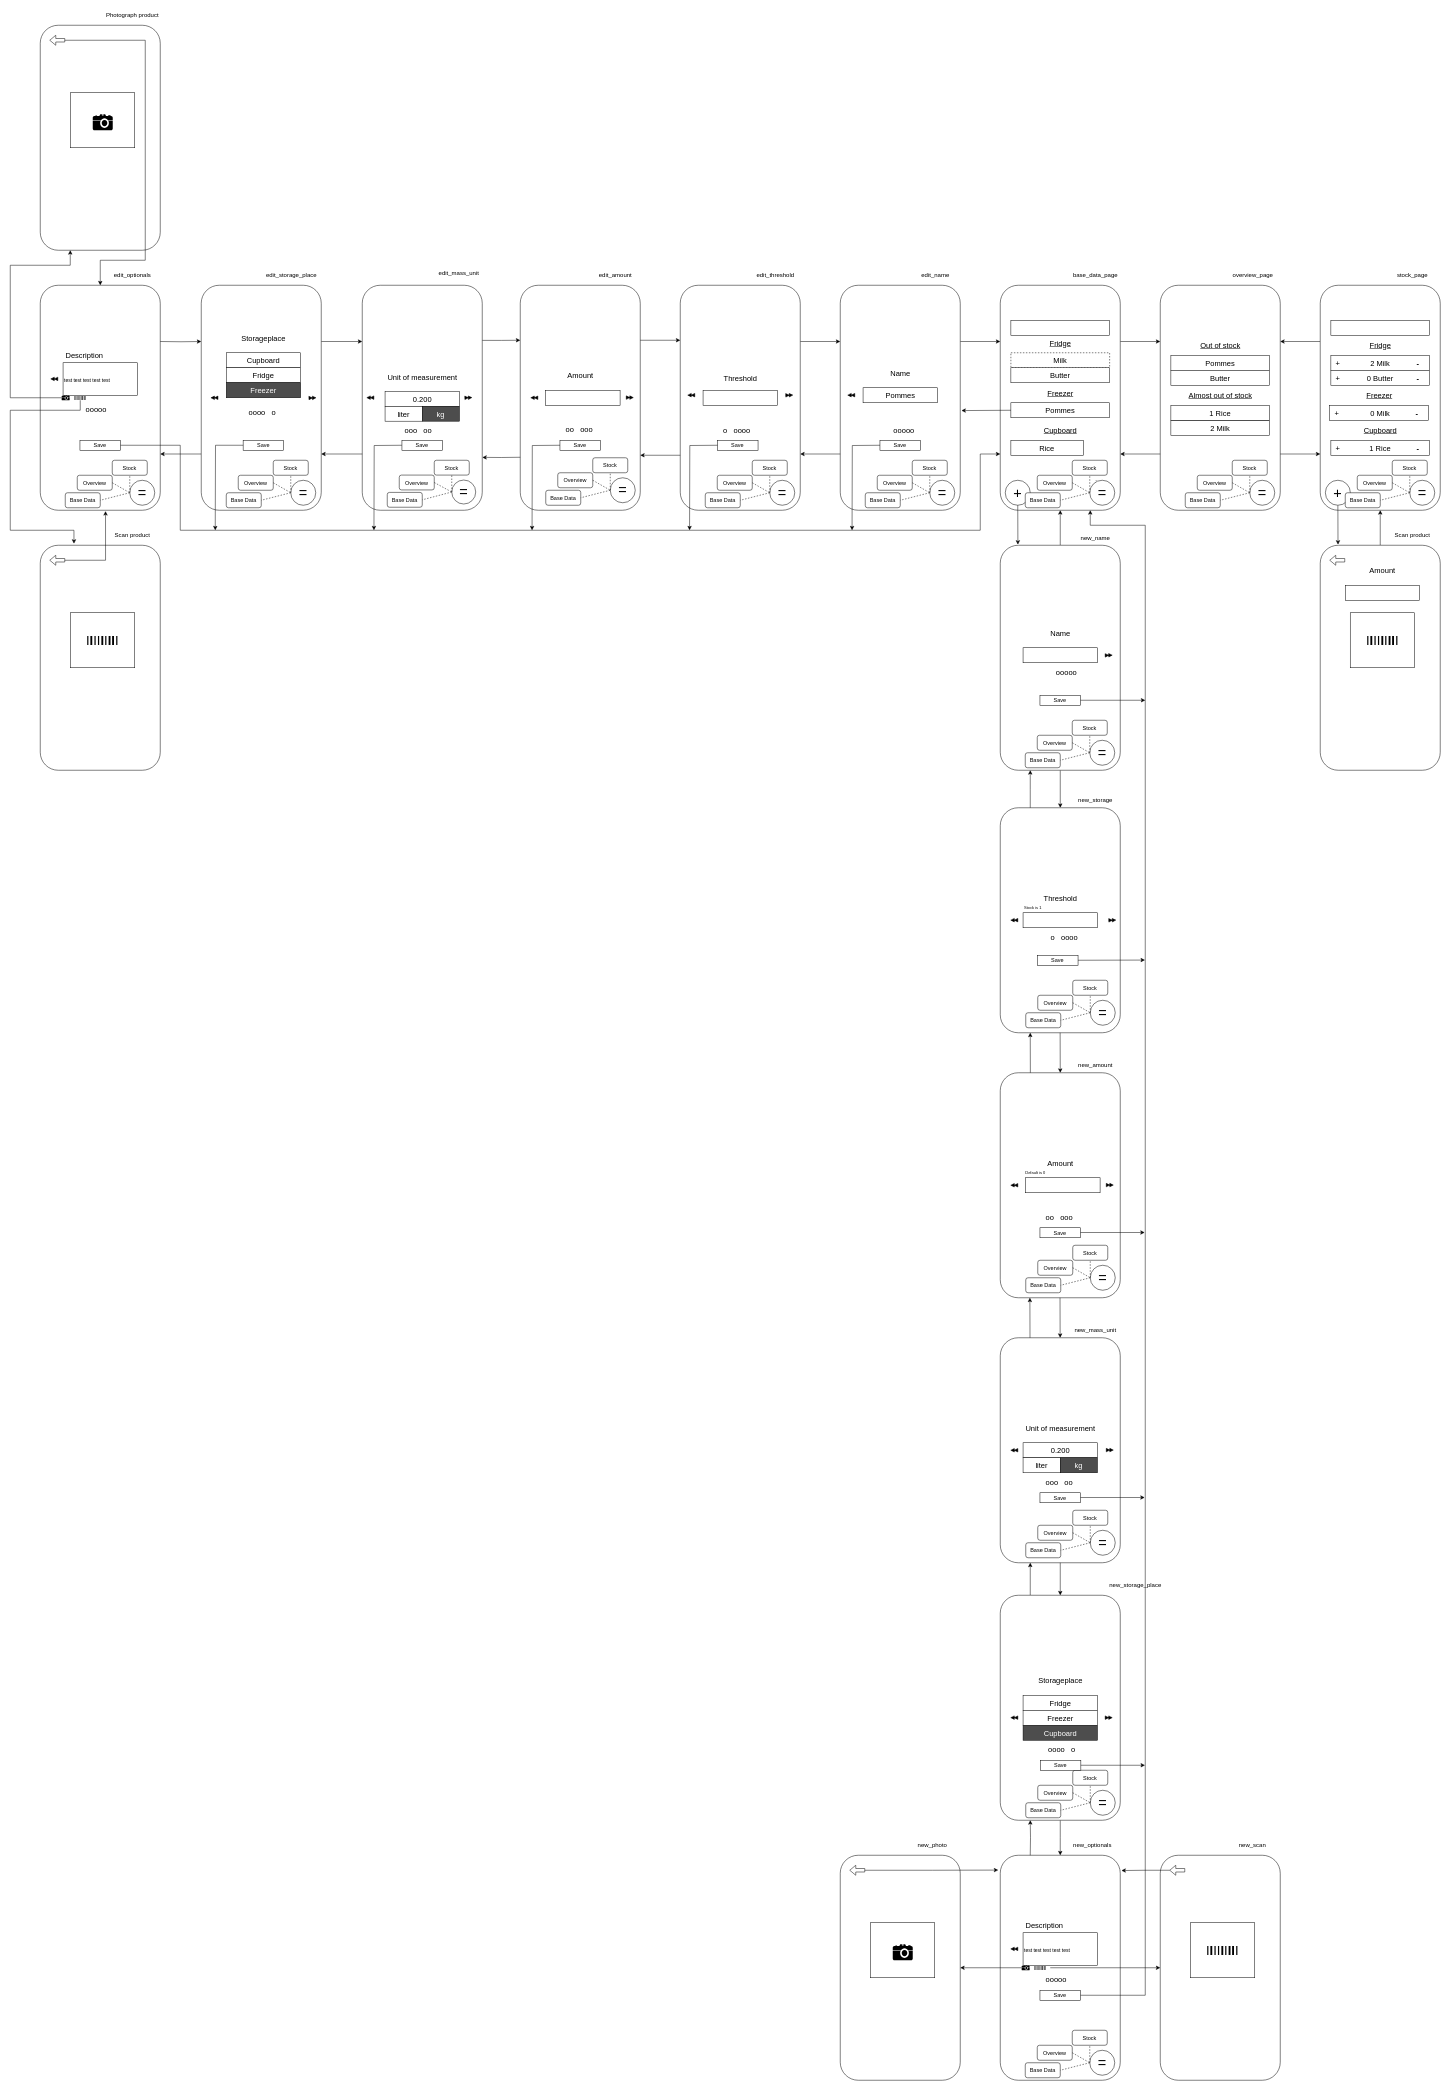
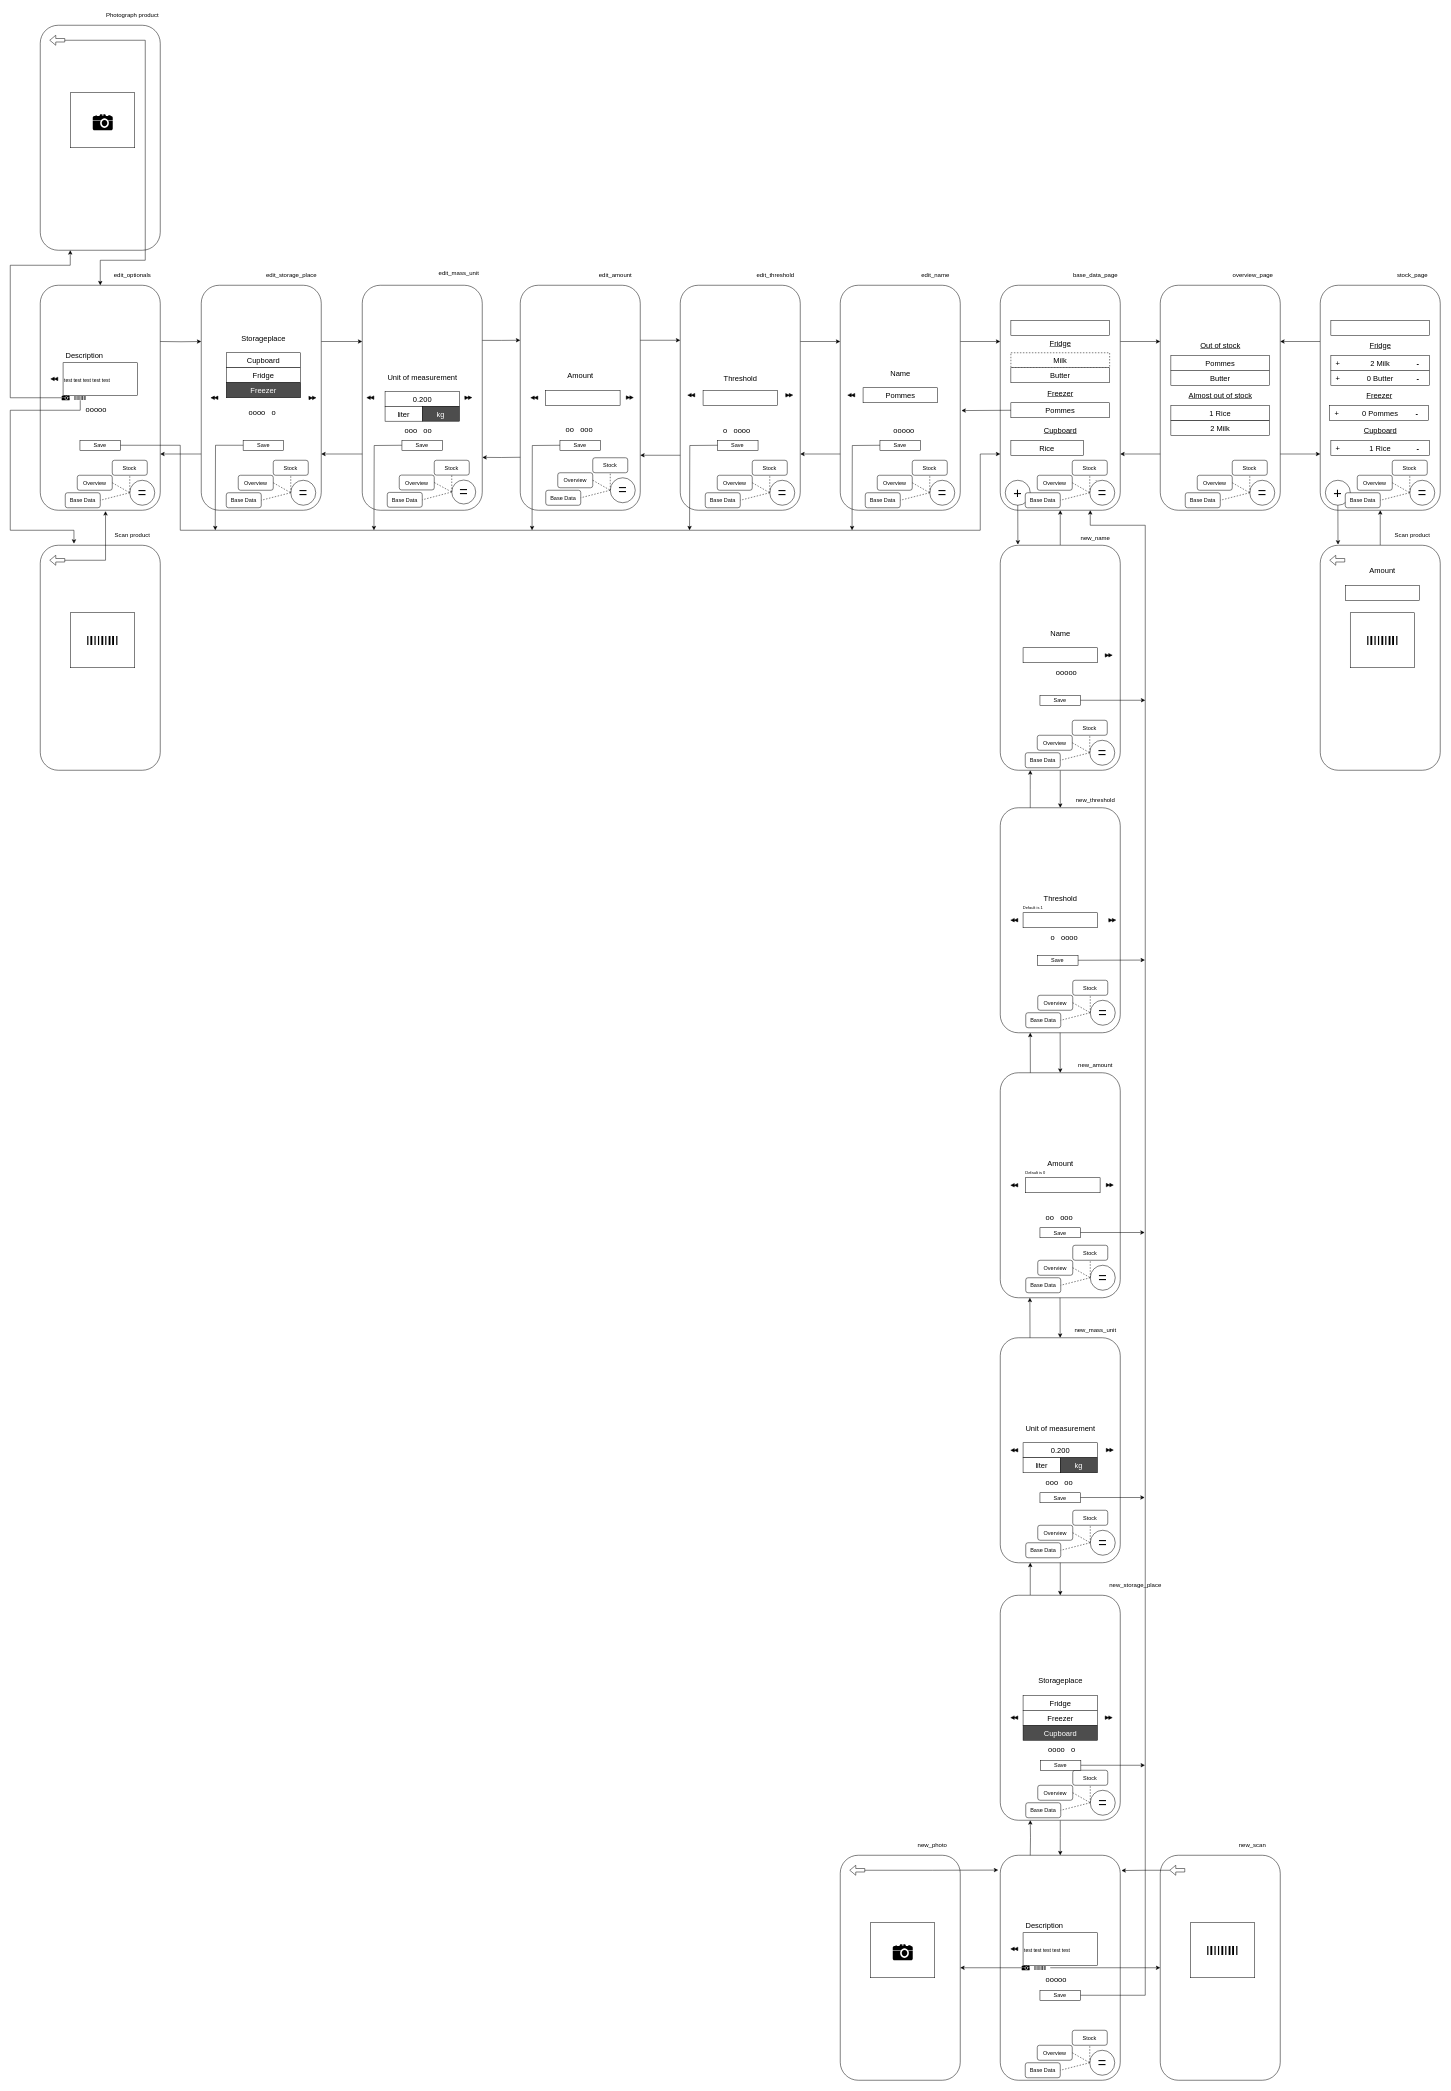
- <mxCell id="42" value="&amp;nbsp;0 Milk" style="rounded=0;whiteSpace=wrap;html=1;fontSize=15;" vertex="1" parent="1"><mxGeometry x="2658.99" y="810" width="197.5" height="30" as="geometry" /></mxCell>
+ <mxCell id="42" value="&amp;nbsp;0 Pommes" style="rounded=0;whiteSpace=wrap;html=1;fontSize=15;" vertex="1" parent="1"><mxGeometry x="2658.99" y="810" width="197.5" height="30" as="geometry" /></mxCell>
- <mxCell id="52" value="new_storage" style="text;html=1;align=center;verticalAlign=middle;resizable=0;points=[];autosize=1;strokeColor=none;fillColor=none;" vertex="1" parent="1"><mxGeometry x="2145" y="1590" width="90" height="20" as="geometry" /></mxCell>
+ <mxCell id="52" value="new_threshold" style="text;html=1;align=center;verticalAlign=middle;resizable=0;points=[];autosize=1;strokeColor=none;fillColor=none;" vertex="1" parent="1"><mxGeometry x="2145" y="1590" width="90" height="20" as="geometry" /></mxCell>
- <mxCell id="141" value="Stock is 1" style="text;html=1;align=center;verticalAlign=middle;resizable=0;points=[];autosize=1;strokeColor=none;fillColor=none;fontColor=#000000;fontSize=8;" vertex="1" parent="1"><mxGeometry x="2035" y="1805" width="60" height="20" as="geometry" /></mxCell>
+ <mxCell id="141" value="Default is 1" style="text;html=1;align=center;verticalAlign=middle;resizable=0;points=[];autosize=1;strokeColor=none;fillColor=none;fontColor=#000000;fontSize=8;" vertex="1" parent="1"><mxGeometry x="2035" y="1805" width="60" height="20" as="geometry" /></mxCell>
- <mxCell id="65" value="new_optionals" style="text;html=1;align=center;verticalAlign=middle;resizable=0;points=[];autosize=1;strokeColor=none;fillColor=none;" vertex="1" parent="1"><mxGeometry x="2139.01" y="3680" width="90" height="20" as="geometry" /></mxCell>
